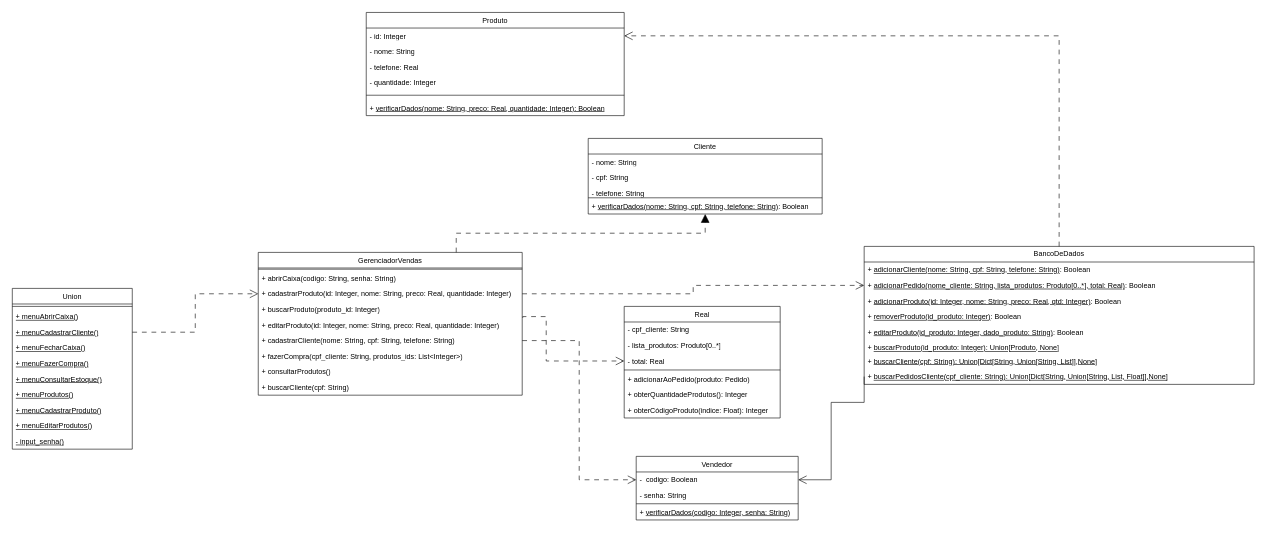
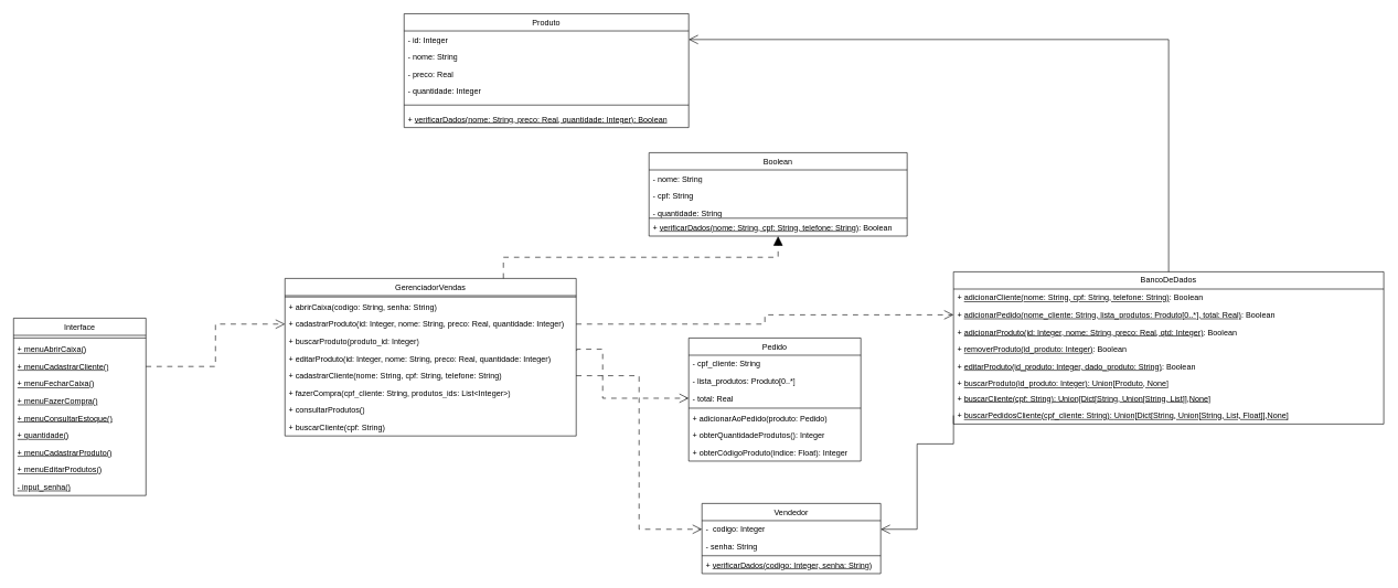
- <mxCell id="60" value="" style="endArrow=open;endFill=1;endSize=12;html=1;rounded=0;edgeStyle=orthogonalEdgeStyle;exitX=0.5;exitY=0;exitDx=0;exitDy=0;entryX=1;entryY=0.5;entryDx=0;entryDy=0;dashed=1;dashPattern=8 8;" parent="1" source="9" target="3" edge="1"><mxGeometry width="160" relative="1" as="geometry"><mxPoint x="920" y="494" as="sourcePoint" /><mxPoint x="1050" y="611" as="targetPoint" /></mxGeometry></mxCell>
+ <mxCell id="60" value="" style="endArrow=open;endFill=1;endSize=12;html=1;rounded=0;edgeStyle=orthogonalEdgeStyle;exitX=0.5;exitY=0;exitDx=0;exitDy=0;entryX=1;entryY=0.5;entryDx=0;entryDy=0;dashed=0;dashPattern=8 8;" parent="1" source="9" target="3" edge="1"><mxGeometry width="160" relative="1" as="geometry"><mxPoint x="920" y="494" as="sourcePoint" /><mxPoint x="1050" y="611" as="targetPoint" /></mxGeometry></mxCell>
- <mxCell id="5" value="- telefone: Real" style="text;strokeColor=none;fillColor=none;align=left;verticalAlign=top;spacingLeft=4;spacingRight=4;overflow=hidden;rotatable=0;points=[[0,0.5],[1,0.5]];portConstraint=eastwest;whiteSpace=wrap;html=1;" parent="2" vertex="1"><mxGeometry y="78" width="430" height="26" as="geometry" /></mxCell>
+ <mxCell id="5" value="- preco: Real" style="text;strokeColor=none;fillColor=none;align=left;verticalAlign=top;spacingLeft=4;spacingRight=4;overflow=hidden;rotatable=0;points=[[0,0.5],[1,0.5]];portConstraint=eastwest;whiteSpace=wrap;html=1;" parent="2" vertex="1"><mxGeometry y="78" width="430" height="26" as="geometry" /></mxCell>
- <mxCell id="52" value="&lt;span style=&quot;font-weight: normal;&quot;&gt;Cliente&lt;/span&gt;" style="swimlane;fontStyle=1;align=center;verticalAlign=top;childLayout=stackLayout;horizontal=1;startSize=26;horizontalStack=0;resizeParent=1;resizeParentMax=0;resizeLast=0;collapsible=1;marginBottom=0;whiteSpace=wrap;html=1;" parent="1" vertex="1"><mxGeometry x="980" y="230" width="390" height="126" as="geometry" /></mxCell>
+ <mxCell id="52" value="&lt;span style=&quot;font-weight: normal;&quot;&gt;Boolean&lt;/span&gt;" style="swimlane;fontStyle=1;align=center;verticalAlign=top;childLayout=stackLayout;horizontal=1;startSize=26;horizontalStack=0;resizeParent=1;resizeParentMax=0;resizeLast=0;collapsible=1;marginBottom=0;whiteSpace=wrap;html=1;" parent="1" vertex="1"><mxGeometry x="980" y="230" width="390" height="126" as="geometry" /></mxCell>
- <mxCell id="55" value="- telefone: String" style="text;strokeColor=none;fillColor=none;align=left;verticalAlign=top;spacingLeft=4;spacingRight=4;overflow=hidden;rotatable=0;points=[[0,0.5],[1,0.5]];portConstraint=eastwest;whiteSpace=wrap;html=1;" parent="52" vertex="1"><mxGeometry y="78" width="390" height="20" as="geometry" /></mxCell>
+ <mxCell id="55" value="- quantidade: String" style="text;strokeColor=none;fillColor=none;align=left;verticalAlign=top;spacingLeft=4;spacingRight=4;overflow=hidden;rotatable=0;points=[[0,0.5],[1,0.5]];portConstraint=eastwest;whiteSpace=wrap;html=1;" parent="52" vertex="1"><mxGeometry y="78" width="390" height="20" as="geometry" /></mxCell>
- <mxCell id="41" value="&lt;span style=&quot;font-weight: normal;&quot;&gt;Union&lt;/span&gt;" style="swimlane;fontStyle=1;align=center;verticalAlign=top;childLayout=stackLayout;horizontal=1;startSize=26;horizontalStack=0;resizeParent=1;resizeParentMax=0;resizeLast=0;collapsible=1;marginBottom=0;whiteSpace=wrap;html=1;" parent="1" vertex="1"><mxGeometry x="20" y="480" width="200" height="268" as="geometry" /></mxCell>
+ <mxCell id="41" value="&lt;span style=&quot;font-weight: normal;&quot;&gt;Interface&lt;/span&gt;" style="swimlane;fontStyle=1;align=center;verticalAlign=top;childLayout=stackLayout;horizontal=1;startSize=26;horizontalStack=0;resizeParent=1;resizeParentMax=0;resizeLast=0;collapsible=1;marginBottom=0;whiteSpace=wrap;html=1;" parent="1" vertex="1"><mxGeometry x="20" y="480" width="200" height="268" as="geometry" /></mxCell>
- <mxCell id="28" value="&lt;span style=&quot;font-weight: 400;&quot;&gt;Real&lt;/span&gt;" style="swimlane;fontStyle=1;align=center;verticalAlign=top;childLayout=stackLayout;horizontal=1;startSize=26;horizontalStack=0;resizeParent=1;resizeParentMax=0;resizeLast=0;collapsible=1;marginBottom=0;whiteSpace=wrap;html=1;" parent="1" vertex="1"><mxGeometry x="1040" y="510" width="260" height="186" as="geometry" /></mxCell>
+ <mxCell id="28" value="&lt;span style=&quot;font-weight: 400;&quot;&gt;Pedido&lt;/span&gt;" style="swimlane;fontStyle=1;align=center;verticalAlign=top;childLayout=stackLayout;horizontal=1;startSize=26;horizontalStack=0;resizeParent=1;resizeParentMax=0;resizeLast=0;collapsible=1;marginBottom=0;whiteSpace=wrap;html=1;" parent="1" vertex="1"><mxGeometry x="1040" y="510" width="260" height="186" as="geometry" /></mxCell>
- <mxCell id="48" value="&lt;u&gt;+ menuProdutos()&lt;/u&gt;" style="text;strokeColor=none;fillColor=none;align=left;verticalAlign=top;spacingLeft=4;spacingRight=4;overflow=hidden;rotatable=0;points=[[0,0.5],[1,0.5]];portConstraint=eastwest;whiteSpace=wrap;html=1;" parent="41" vertex="1"><mxGeometry y="164" width="200" height="26" as="geometry" /></mxCell>
+ <mxCell id="48" value="&lt;u&gt;+ quantidade()&lt;/u&gt;" style="text;strokeColor=none;fillColor=none;align=left;verticalAlign=top;spacingLeft=4;spacingRight=4;overflow=hidden;rotatable=0;points=[[0,0.5],[1,0.5]];portConstraint=eastwest;whiteSpace=wrap;html=1;" parent="41" vertex="1"><mxGeometry y="164" width="200" height="26" as="geometry" /></mxCell>
- <mxCell id="37" value="-&amp;nbsp; codigo: Boolean" style="text;strokeColor=none;fillColor=none;align=left;verticalAlign=top;spacingLeft=4;spacingRight=4;overflow=hidden;rotatable=0;points=[[0,0.5],[1,0.5]];portConstraint=eastwest;whiteSpace=wrap;html=1;" parent="36" vertex="1"><mxGeometry y="26" width="270" height="26" as="geometry" /></mxCell>
+ <mxCell id="37" value="-&amp;nbsp; codigo: Integer" style="text;strokeColor=none;fillColor=none;align=left;verticalAlign=top;spacingLeft=4;spacingRight=4;overflow=hidden;rotatable=0;points=[[0,0.5],[1,0.5]];portConstraint=eastwest;whiteSpace=wrap;html=1;" parent="36" vertex="1"><mxGeometry y="26" width="270" height="26" as="geometry" /></mxCell>
